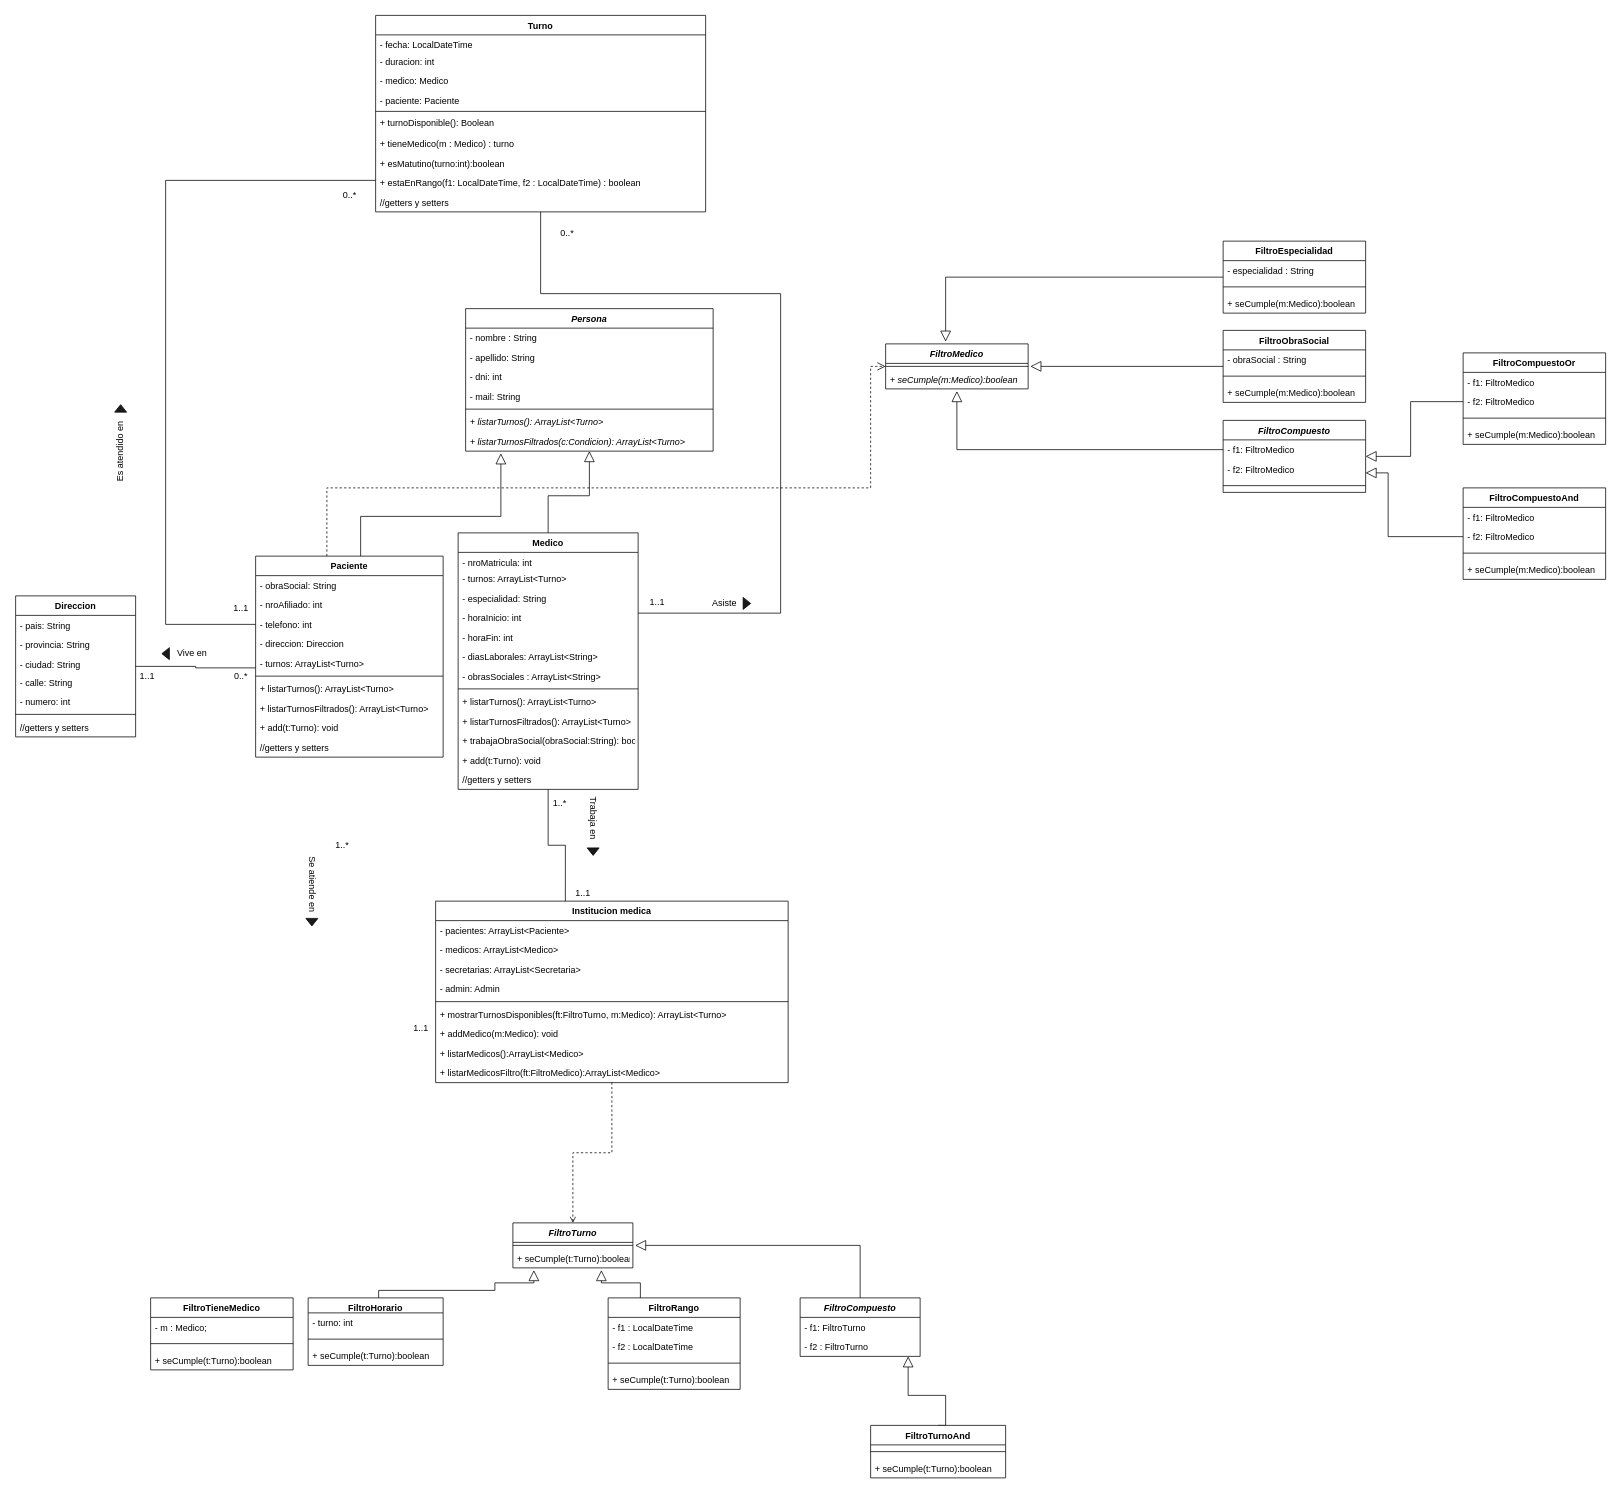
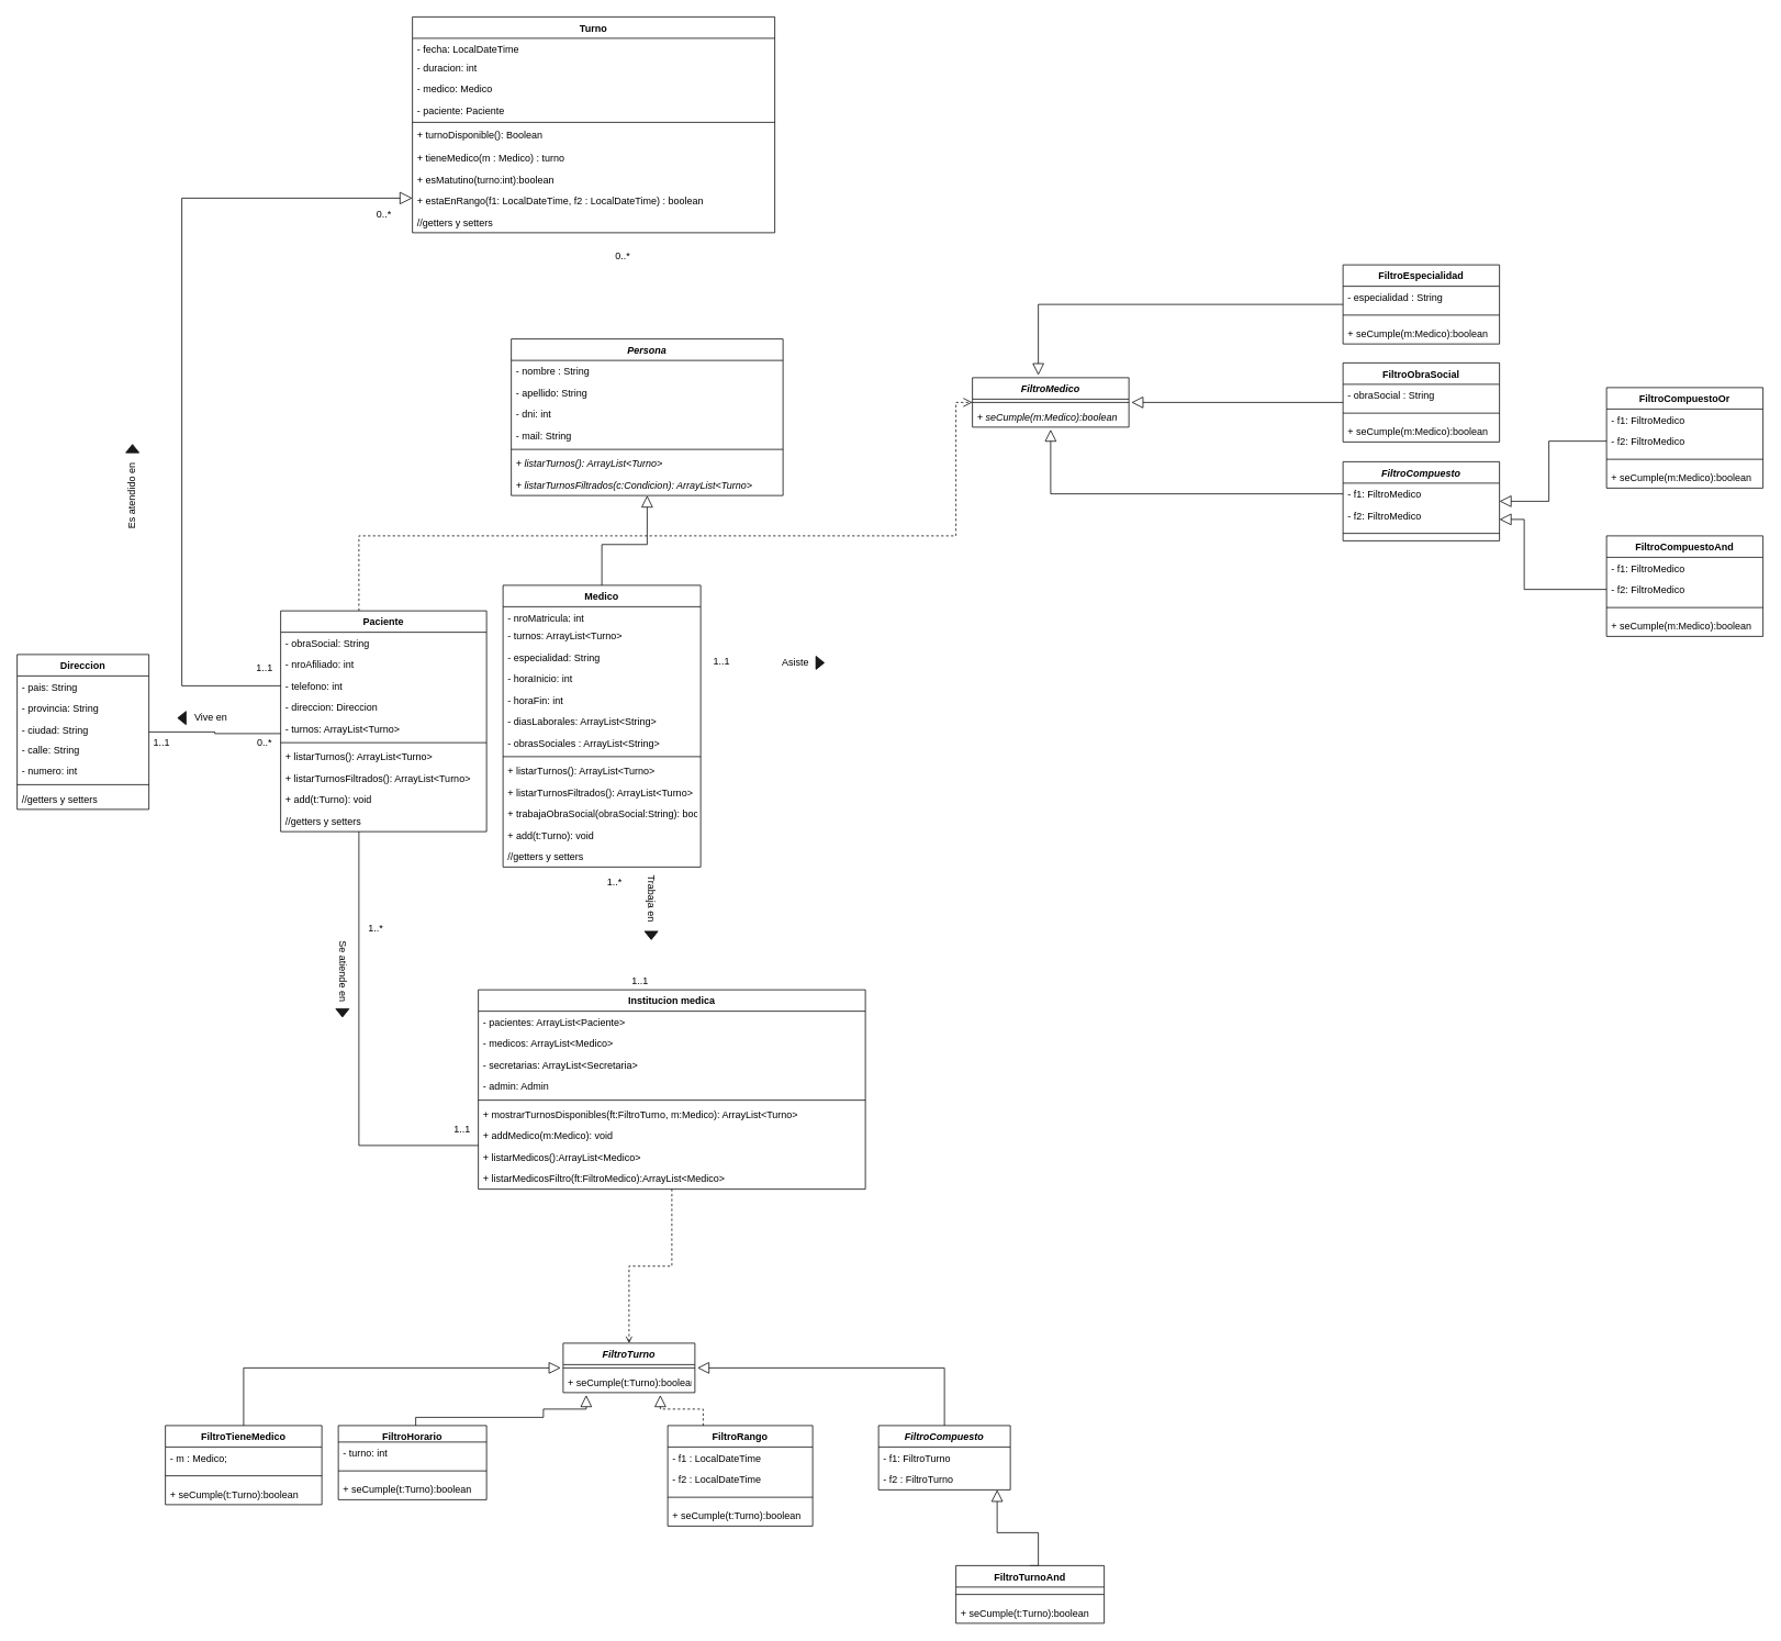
- <mxCell id="102" style="edgeStyle=orthogonalEdgeStyle;rounded=0;orthogonalLoop=1;jettySize=auto;html=1;exitX=0;exitY=0.5;exitDx=0;exitDy=0;startArrow=none;startFill=0;endArrow=none;endFill=0;endSize=13;" edge="1" parent="1" source="7" target="58"><mxGeometry relative="1" as="geometry"><Array as="points"><mxPoint x="220" y="832" /><mxPoint x="220" y="240" /></Array></mxGeometry></mxCell>
+ <mxCell id="102" style="edgeStyle=orthogonalEdgeStyle;rounded=0;orthogonalLoop=1;jettySize=auto;html=1;exitX=0;exitY=0.5;exitDx=0;exitDy=0;startArrow=none;startFill=0;endArrow=block;endFill=0;endSize=13;" edge="1" parent="1" source="7" target="58"><mxGeometry relative="1" as="geometry"><Array as="points"><mxPoint x="220" y="832" /><mxPoint x="220" y="240" /></Array></mxGeometry></mxCell>
- <mxCell id="103" style="edgeStyle=orthogonalEdgeStyle;rounded=0;orthogonalLoop=1;jettySize=auto;html=1;startArrow=none;startFill=0;endArrow=none;endFill=0;endSize=13;" edge="1" parent="1" source="35" target="58"><mxGeometry relative="1" as="geometry"><Array as="points"><mxPoint x="1040" y="817" /><mxPoint x="1040" y="391" /></Array></mxGeometry></mxCell>
- <mxCell id="69" style="edgeStyle=orthogonalEdgeStyle;rounded=0;orthogonalLoop=1;jettySize=auto;html=1;endArrow=none;endFill=0;startArrow=block;startFill=0;sourcePerimeterSpacing=3;startSize=12;" edge="1" parent="1" source="16" target="4"><mxGeometry relative="1" as="geometry"><mxPoint x="470" y="710" as="targetPoint" /><Array as="points"><mxPoint x="667" y="688" /><mxPoint x="480" y="688" /></Array></mxGeometry></mxCell>
- <mxCell id="34" style="edgeStyle=orthogonalEdgeStyle;rounded=0;orthogonalLoop=1;jettySize=auto;html=1;endArrow=none;endFill=0;entryX=0.368;entryY=0;entryDx=0;entryDy=0;entryPerimeter=0;" edge="1" parent="1" source="35" target="24"><mxGeometry relative="1" as="geometry"><mxPoint x="720" y="1151" as="targetPoint" /></mxGeometry></mxCell>
+ <mxCell id="2" style="edgeStyle=orthogonalEdgeStyle;rounded=0;orthogonalLoop=1;jettySize=auto;html=1;endArrow=none;endFill=0;" edge="1" parent="1" source="4" target="24"><mxGeometry relative="1" as="geometry"><Array as="points"><mxPoint x="435" y="1390" /></Array></mxGeometry></mxCell>
+ <mxCell id="108" style="edgeStyle=orthogonalEdgeStyle;rounded=0;orthogonalLoop=1;jettySize=auto;html=1;endArrow=none;endFill=0;startArrow=block;startFill=0;targetPerimeterSpacing=0;sourcePerimeterSpacing=3;endSize=9;strokeWidth=1;startSize=12;" edge="1" parent="1" source="113" target="116"><mxGeometry relative="1" as="geometry" /></mxCell>
- <mxCell id="110" style="edgeStyle=orthogonalEdgeStyle;rounded=0;orthogonalLoop=1;jettySize=auto;html=1;endArrow=none;endFill=0;startArrow=block;startFill=0;sourcePerimeterSpacing=3;startSize=12;" edge="1" parent="1" source="113" target="124"><mxGeometry relative="1" as="geometry"><Array as="points"><mxPoint x="801" y="1710" /><mxPoint x="853" y="1710" /></Array></mxGeometry></mxCell>
+ <mxCell id="110" style="edgeStyle=orthogonalEdgeStyle;rounded=0;orthogonalLoop=1;jettySize=auto;html=1;endArrow=none;endFill=0;startArrow=block;startFill=0;sourcePerimeterSpacing=3;startSize=12;dashed=1;" edge="1" parent="1" source="113" target="124"><mxGeometry relative="1" as="geometry"><Array as="points"><mxPoint x="801" y="1710" /><mxPoint x="853" y="1710" /></Array></mxGeometry></mxCell>
